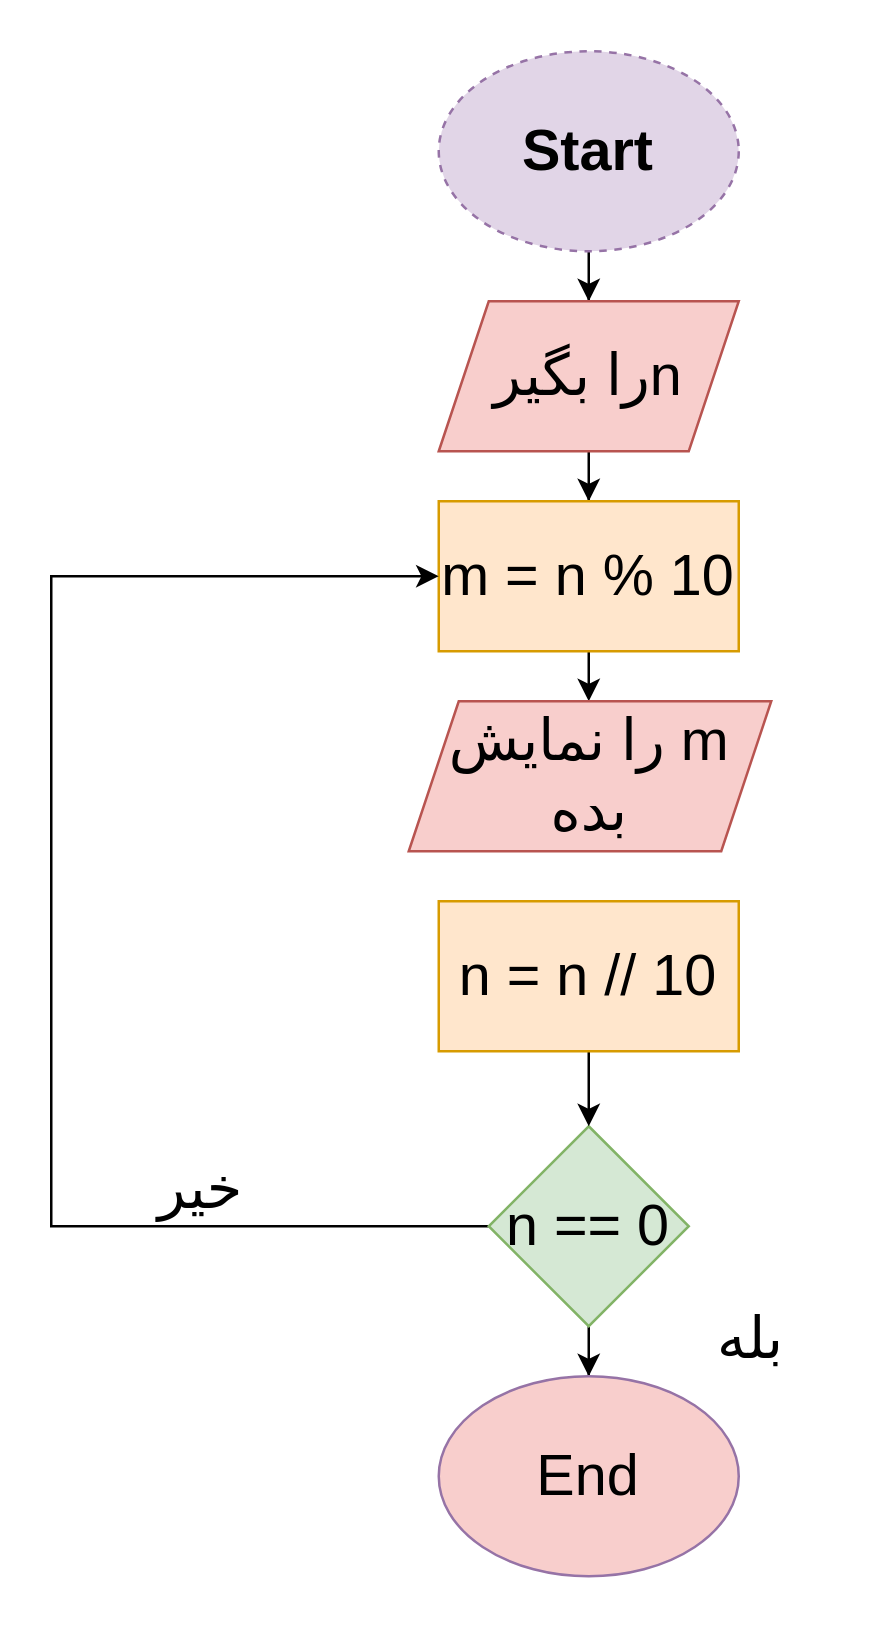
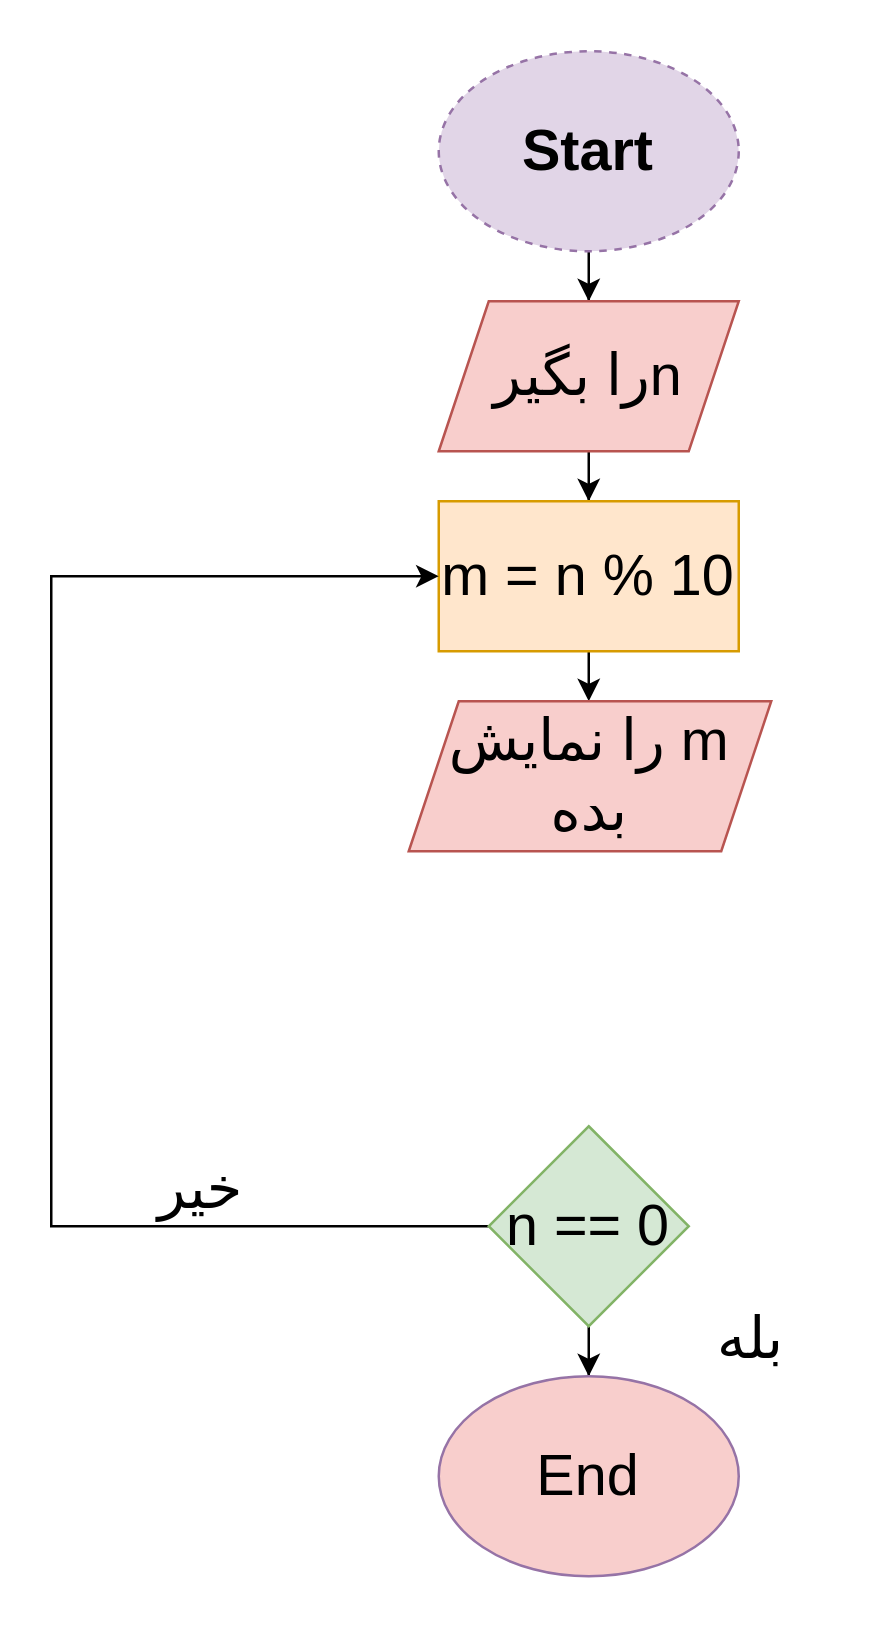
- <mxCell id="13" value="n = n // 10" style="rounded=0;whiteSpace=wrap;html=1;fontSize=23;fillColor=#ffe6cc;strokeColor=#d79b00;" vertex="1" parent="1"><mxGeometry x="175" y="360" width="120" height="60" as="geometry" /></mxCell>
- <mxCell id="12" value="" style="edgeStyle=orthogonalEdgeStyle;rounded=0;orthogonalLoop=1;jettySize=auto;html=1;fontSize=23;" edge="1" parent="1" source="13" target="11"><mxGeometry relative="1" as="geometry" /></mxCell>
